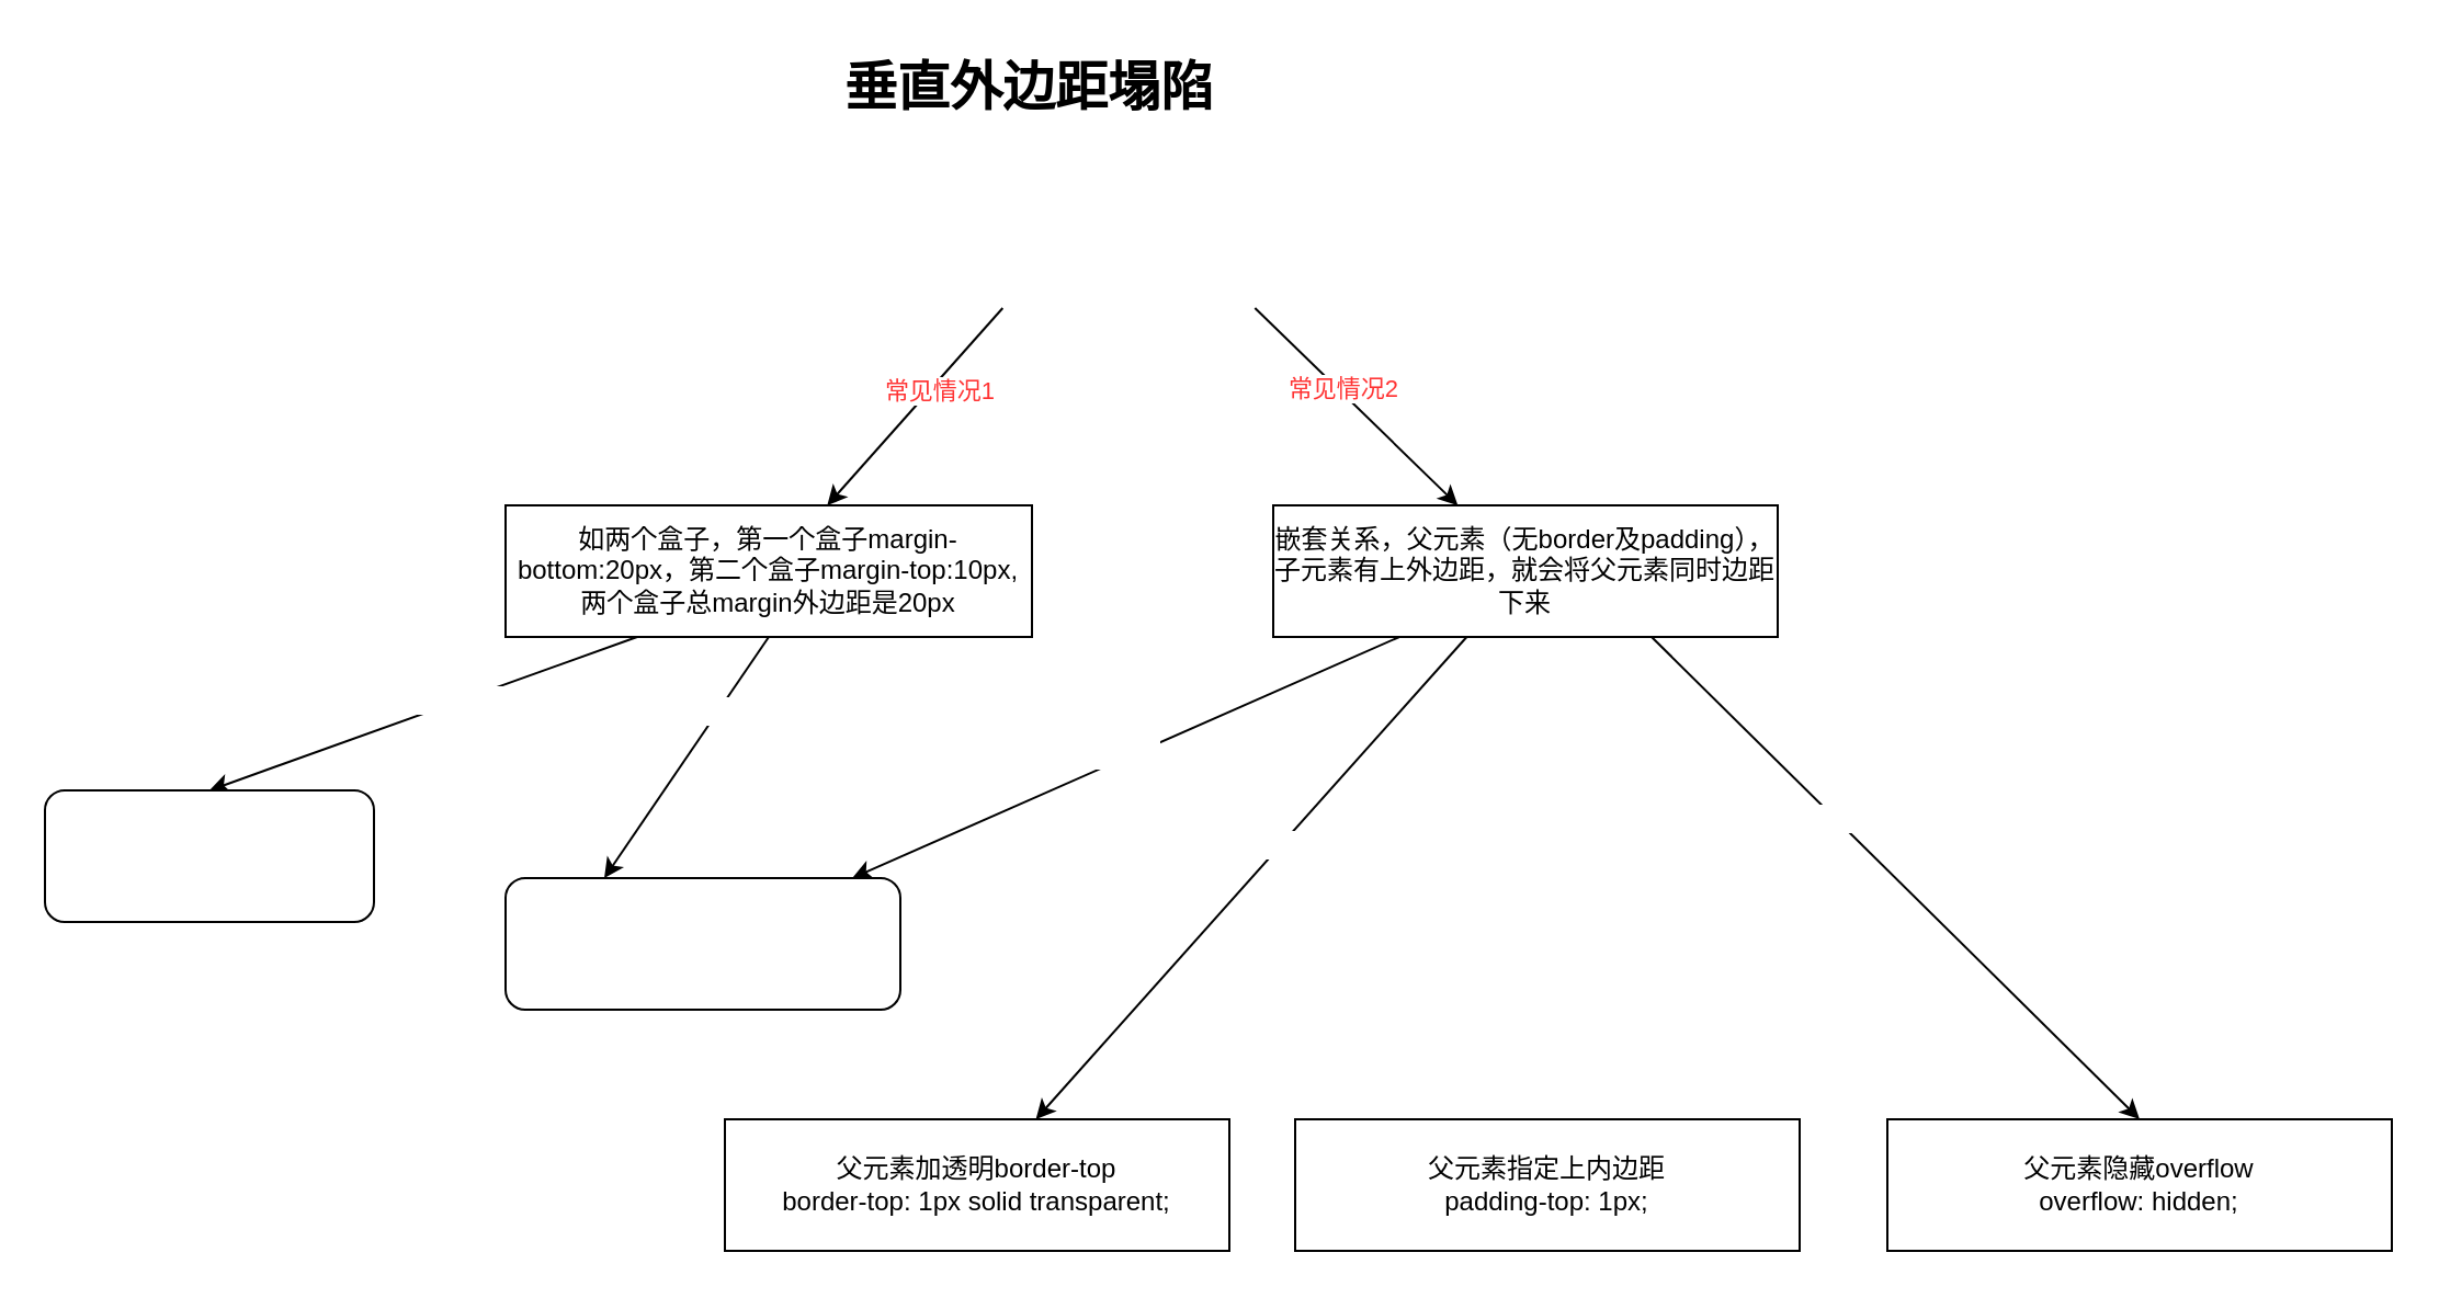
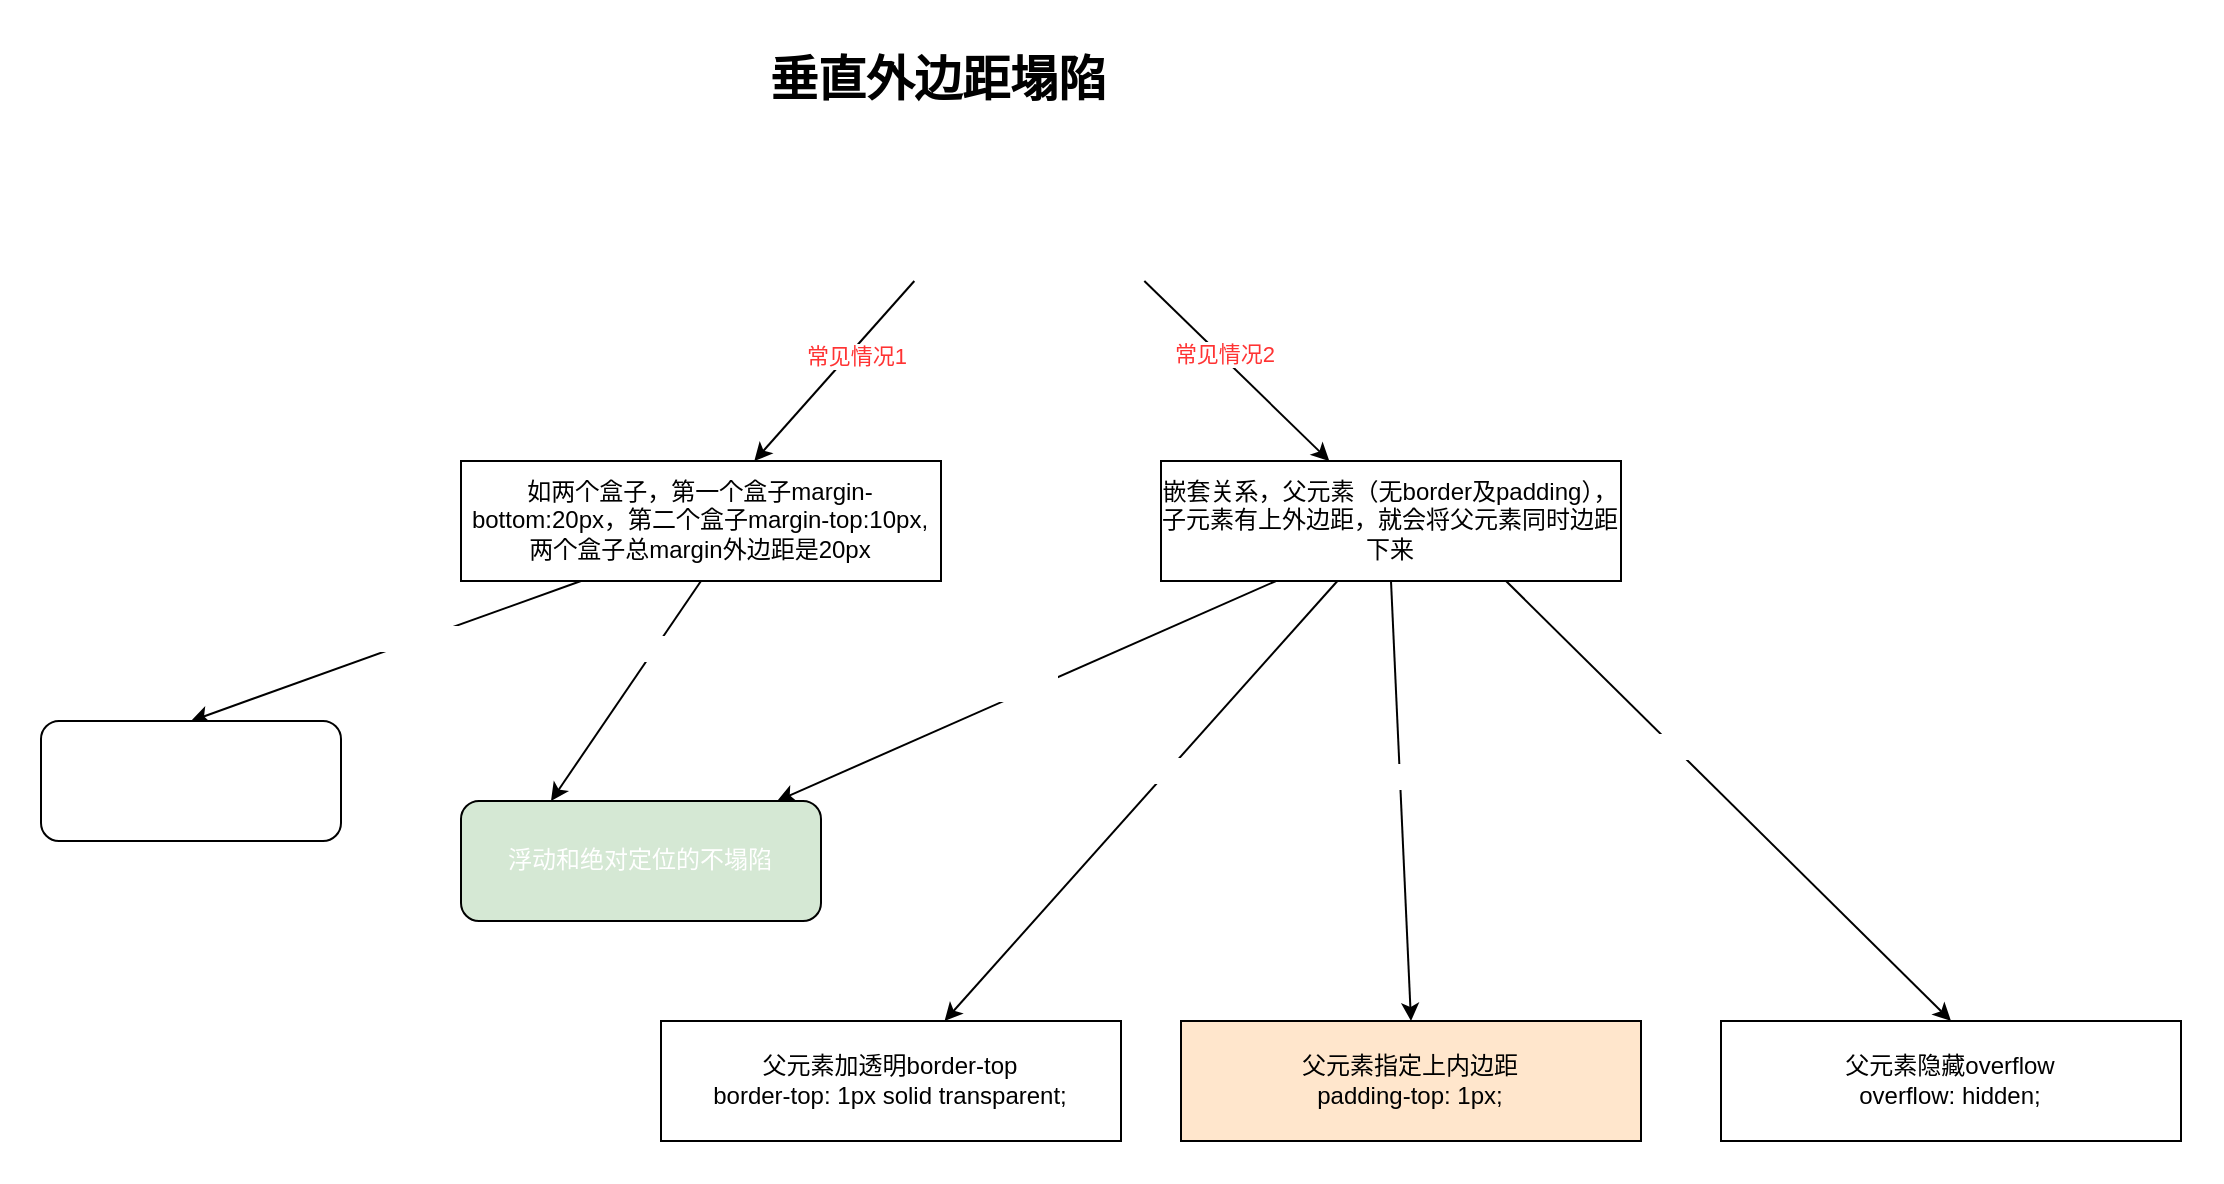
- <mxCell id="25" value="浮动和绝对定位的不塌陷" style="rounded=1;whiteSpace=wrap;html=1;fontColor=#FFFFFF;" vertex="1" parent="1"><mxGeometry x="230" y="400" width="180" height="60" as="geometry" /></mxCell>
+ <mxCell id="25" value="浮动和绝对定位的不塌陷" style="rounded=1;whiteSpace=wrap;html=1;fontColor=#FFFFFF;fillColor=#d5e8d4;" vertex="1" parent="1"><mxGeometry x="230" y="400" width="180" height="60" as="geometry" /></mxCell>
+ <mxCell id="14" style="edgeStyle=none;html=1;exitX=0.5;exitY=1;exitDx=0;exitDy=0;entryX=0.5;entryY=0;entryDx=0;entryDy=0;fontColor=#FFFFFF;" edge="1" parent="1" source="20" target="23"><mxGeometry relative="1" as="geometry" /></mxCell>
+ <mxCell id="15" value="解决办法2" style="edgeLabel;html=1;align=center;verticalAlign=middle;resizable=0;points=[];fontColor=#FFFFFF;" vertex="1" connectable="0" parent="14"><mxGeometry x="-0.12" y="-4" relative="1" as="geometry"><mxPoint as="offset" /></mxGeometry></mxCell>
- <mxCell id="23" value="父元素指定上内边距&lt;br&gt;padding-top: 1px;" style="whiteSpace=wrap;html=1;" vertex="1" parent="1"><mxGeometry x="590" y="510" width="230" height="60" as="geometry" /></mxCell>
+ <mxCell id="23" value="父元素指定上内边距&lt;br&gt;padding-top: 1px;" style="whiteSpace=wrap;html=1;fillColor=#ffe6cc;" vertex="1" parent="1"><mxGeometry x="590" y="510" width="230" height="60" as="geometry" /></mxCell>
